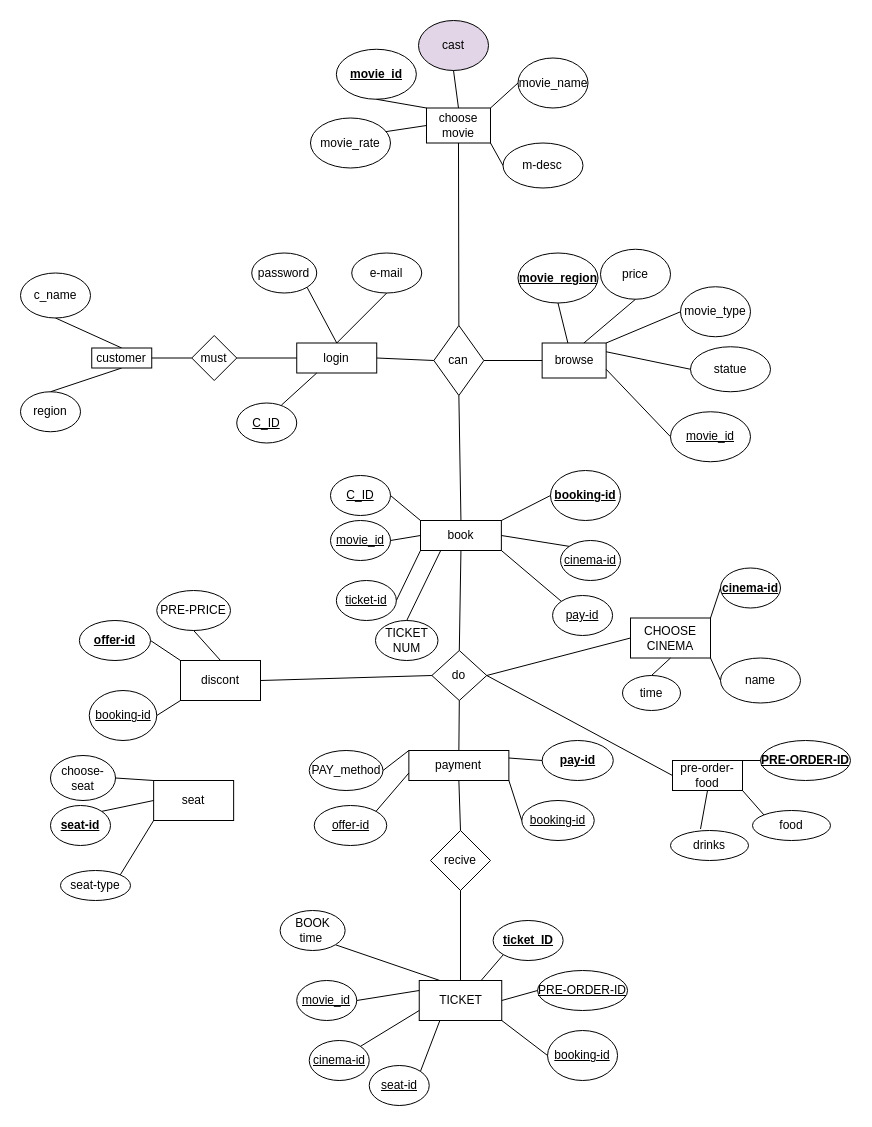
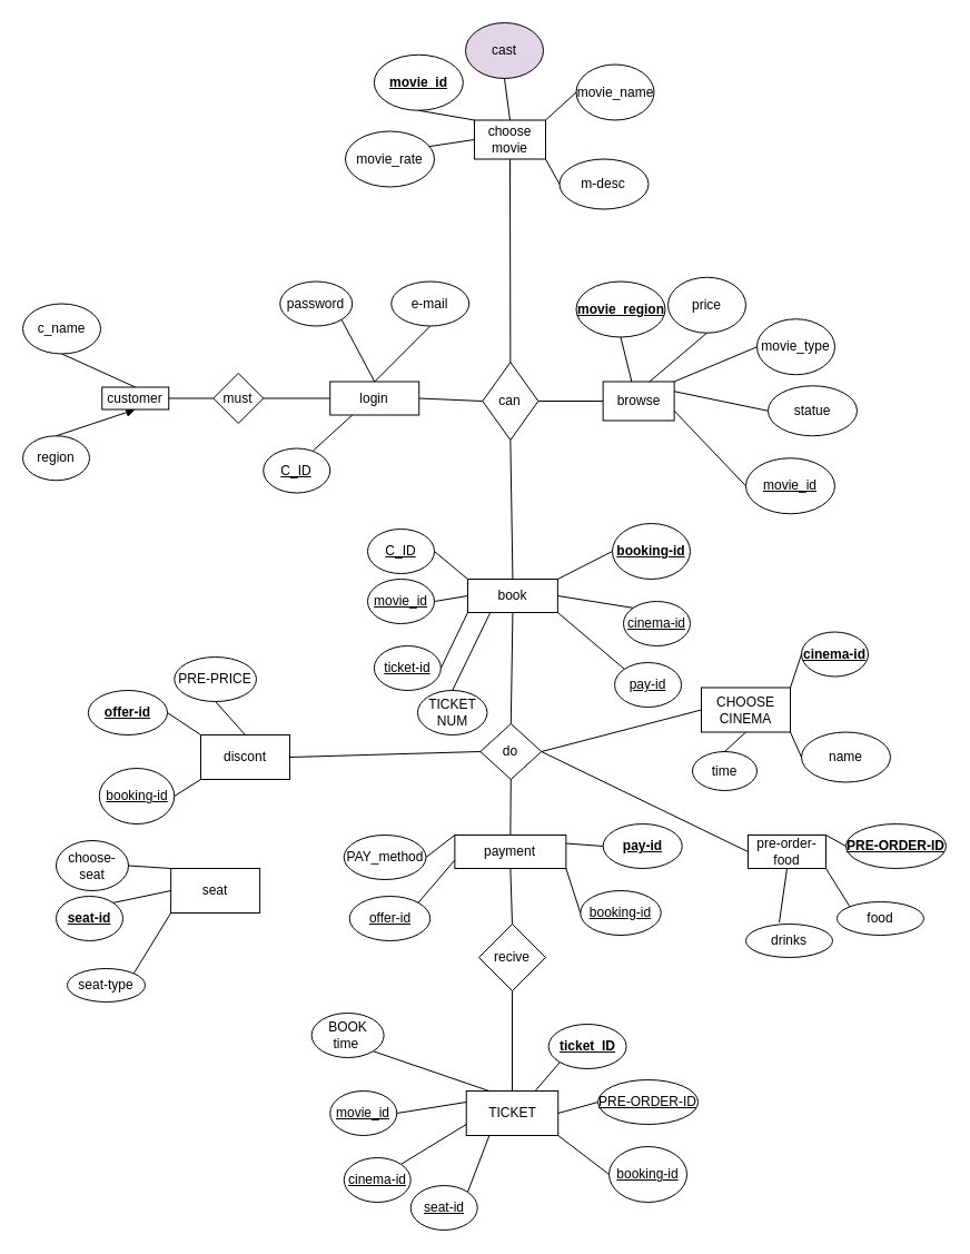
- <mxCell id="10" value="" style="endArrow=none;html=1;rounded=0;entryX=0.5;entryY=1;entryDx=0;entryDy=0;exitX=0.5;exitY=0;exitDx=0;exitDy=0;" parent="1" source="9" target="15" edge="1"><mxGeometry width="50" height="50" relative="1" as="geometry"><mxPoint x="381.24" y="462.5" as="sourcePoint" /><mxPoint x="431.24" y="412.5" as="targetPoint" /></mxGeometry></mxCell>
+ <mxCell id="10" value="" style="endArrow=block;html=1;rounded=0;entryX=0.5;entryY=1;entryDx=0;entryDy=0;exitX=0.5;exitY=0;exitDx=0;exitDy=0;" parent="1" source="9" target="15" edge="1"><mxGeometry width="50" height="50" relative="1" as="geometry"><mxPoint x="381.24" y="462.5" as="sourcePoint" /><mxPoint x="431.24" y="412.5" as="targetPoint" /></mxGeometry></mxCell>
- <mxCell id="96" value="pre-order-food" style="rounded=0;whiteSpace=wrap;html=1;" parent="1" vertex="1"><mxGeometry x="672" y="760" width="70" height="30" as="geometry" /></mxCell>
+ <mxCell id="96" value="pre-order-food" style="rounded=0;whiteSpace=wrap;html=1;" parent="1" vertex="1"><mxGeometry x="672" y="750" width="70" height="30" as="geometry" /></mxCell>
